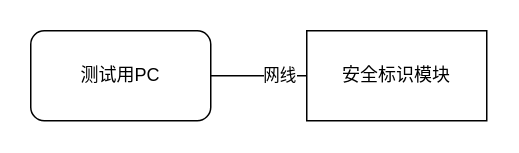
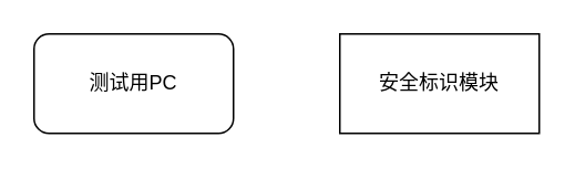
- <mxCell id="4" value="" style="endArrow=none;html=1;exitX=1;exitY=0.5;exitDx=0;exitDy=0;entryX=0;entryY=0.5;entryDx=0;entryDy=0;" edge="1" parent="1" source="2" target="3"><mxGeometry width="50" height="50" relative="1" as="geometry"><mxPoint x="180" y="160" as="sourcePoint" /><mxPoint x="230" y="110" as="targetPoint" /></mxGeometry></mxCell>
- <mxCell id="5" value="网线" style="edgeLabel;html=1;align=center;verticalAlign=middle;resizable=0;points=[];" vertex="1" connectable="0" parent="4"><mxGeometry x="0.406" y="1" relative="1" as="geometry"><mxPoint as="offset" /></mxGeometry></mxCell>
